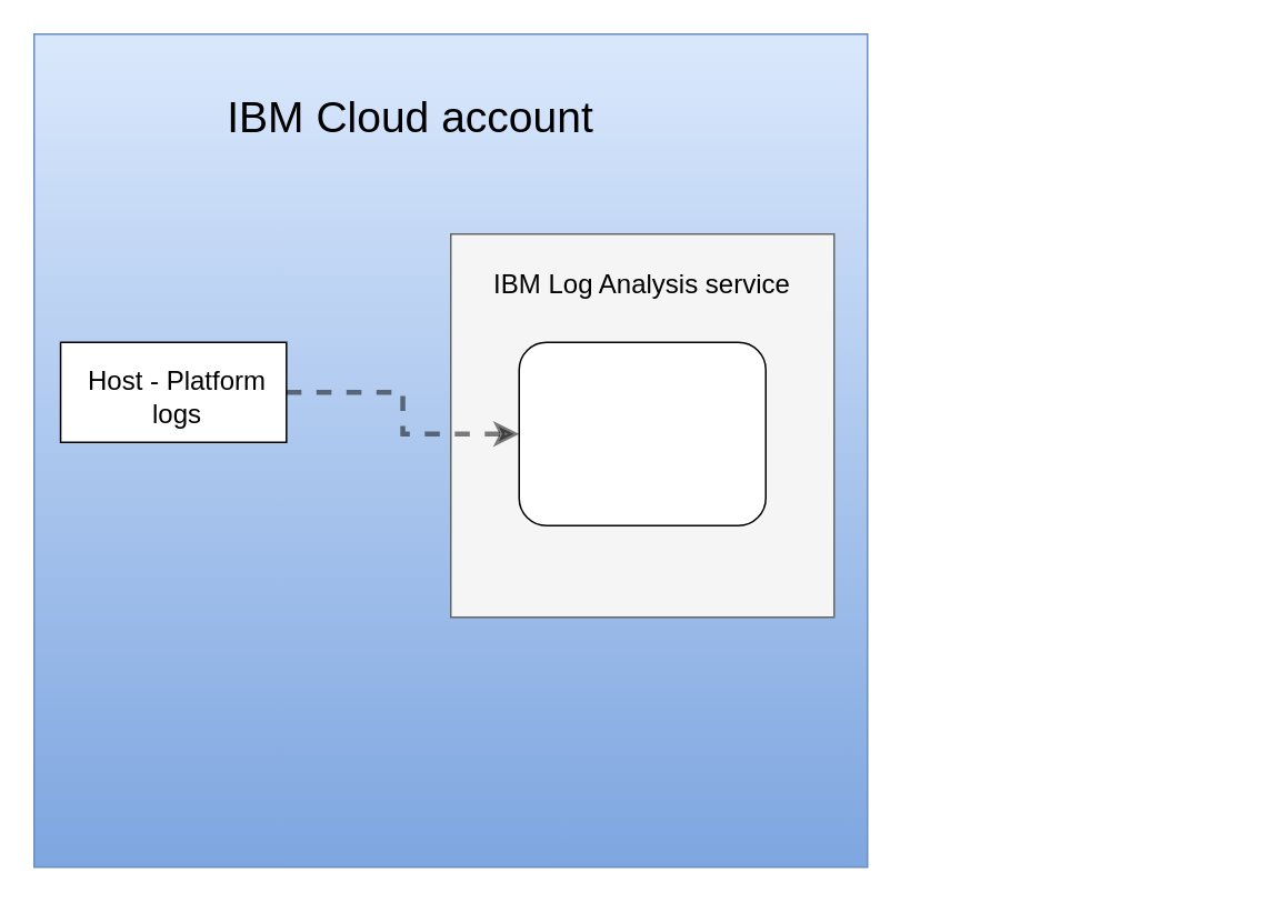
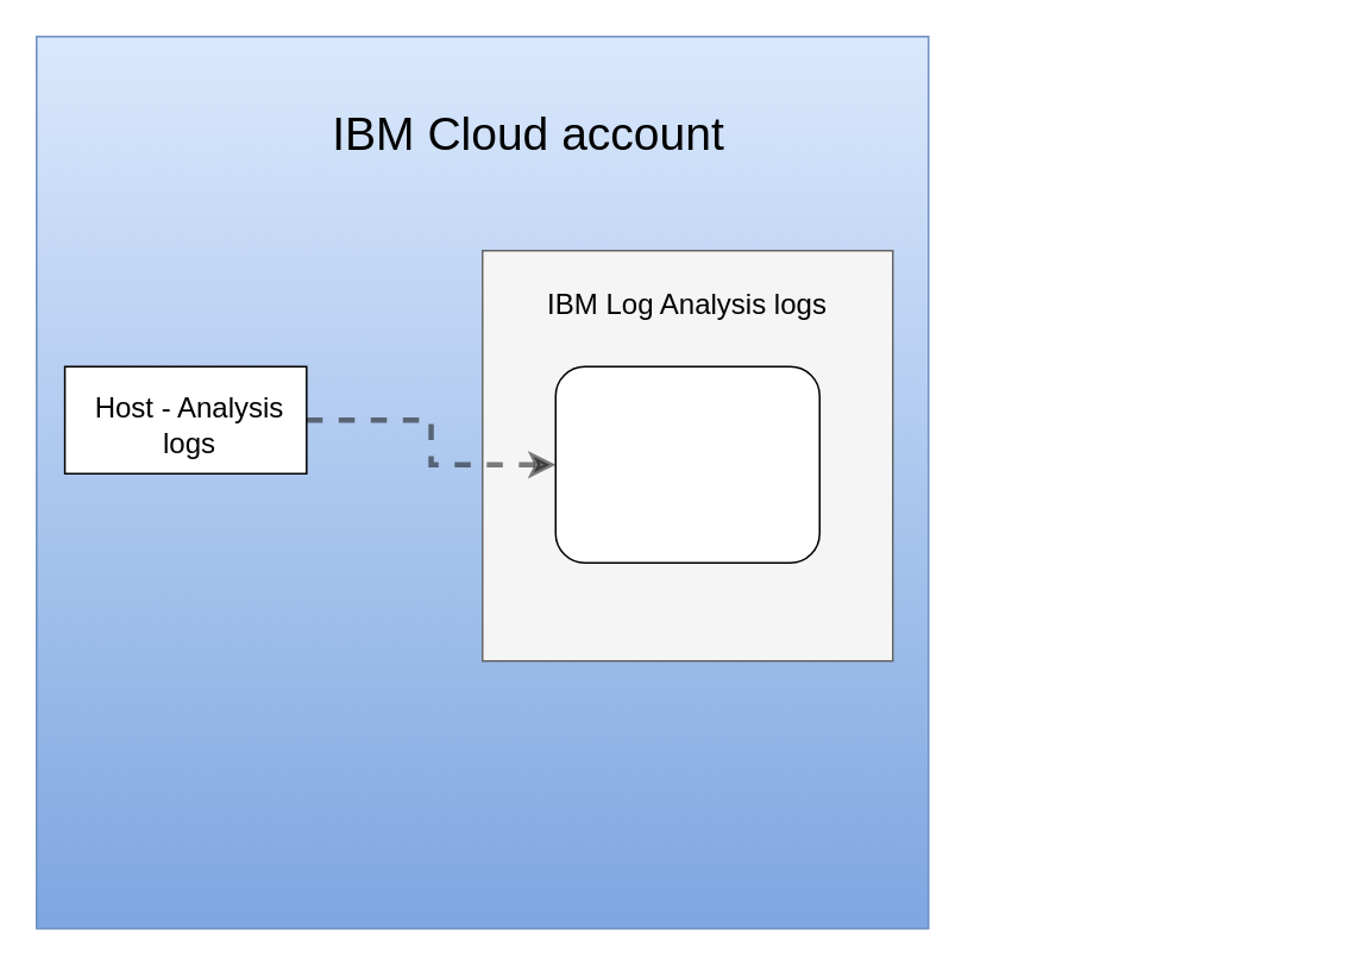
- <mxCell id="4" value="&lt;font style=&quot;font-size: 26px&quot;&gt;IBM Cloud account&lt;/font&gt; " style="text;html=1;strokeColor=none;fillColor=none;align=center;verticalAlign=middle;whiteSpace=wrap;rounded=0;" parent="1" vertex="1"><mxGeometry x="35.88" y="60" width="420" height="20" as="geometry" /></mxCell>
+ <mxCell id="4" value="&lt;font style=&quot;font-size: 26px&quot;&gt;IBM Cloud account&lt;/font&gt; " style="text;html=1;strokeColor=none;fillColor=none;align=center;verticalAlign=middle;whiteSpace=wrap;rounded=0;" parent="1" vertex="1"><mxGeometry x="85.88" y="65" width="420" height="20" as="geometry" /></mxCell>
- <mxCell id="6" value="&lt;font style=&quot;font-size: 16px&quot;&gt;IBM Log Analysis service&lt;/font&gt; " style="text;html=1;strokeColor=none;fillColor=none;align=center;verticalAlign=middle;whiteSpace=wrap;rounded=0;" parent="1" vertex="1"><mxGeometry x="280" y="150" width="210" height="40" as="geometry" /></mxCell>
+ <mxCell id="6" value="&lt;font style=&quot;font-size: 16px&quot;&gt;IBM Log Analysis logs&lt;/font&gt; " style="text;html=1;strokeColor=none;fillColor=none;align=center;verticalAlign=middle;whiteSpace=wrap;rounded=0;" parent="1" vertex="1"><mxGeometry x="280" y="150" width="210" height="40" as="geometry" /></mxCell>
- <mxCell id="9" value="Host - Platform logs" style="text;html=1;strokeColor=none;fillColor=none;align=center;verticalAlign=middle;whiteSpace=wrap;rounded=0;fontSize=16;" parent="1" vertex="1"><mxGeometry x="35.88" y="235" width="140" height="5" as="geometry" /></mxCell>
+ <mxCell id="9" value="Host - Analysis logs" style="text;html=1;strokeColor=none;fillColor=none;align=center;verticalAlign=middle;whiteSpace=wrap;rounded=0;fontSize=16;" parent="1" vertex="1"><mxGeometry x="35.88" y="235" width="140" height="5" as="geometry" /></mxCell>
